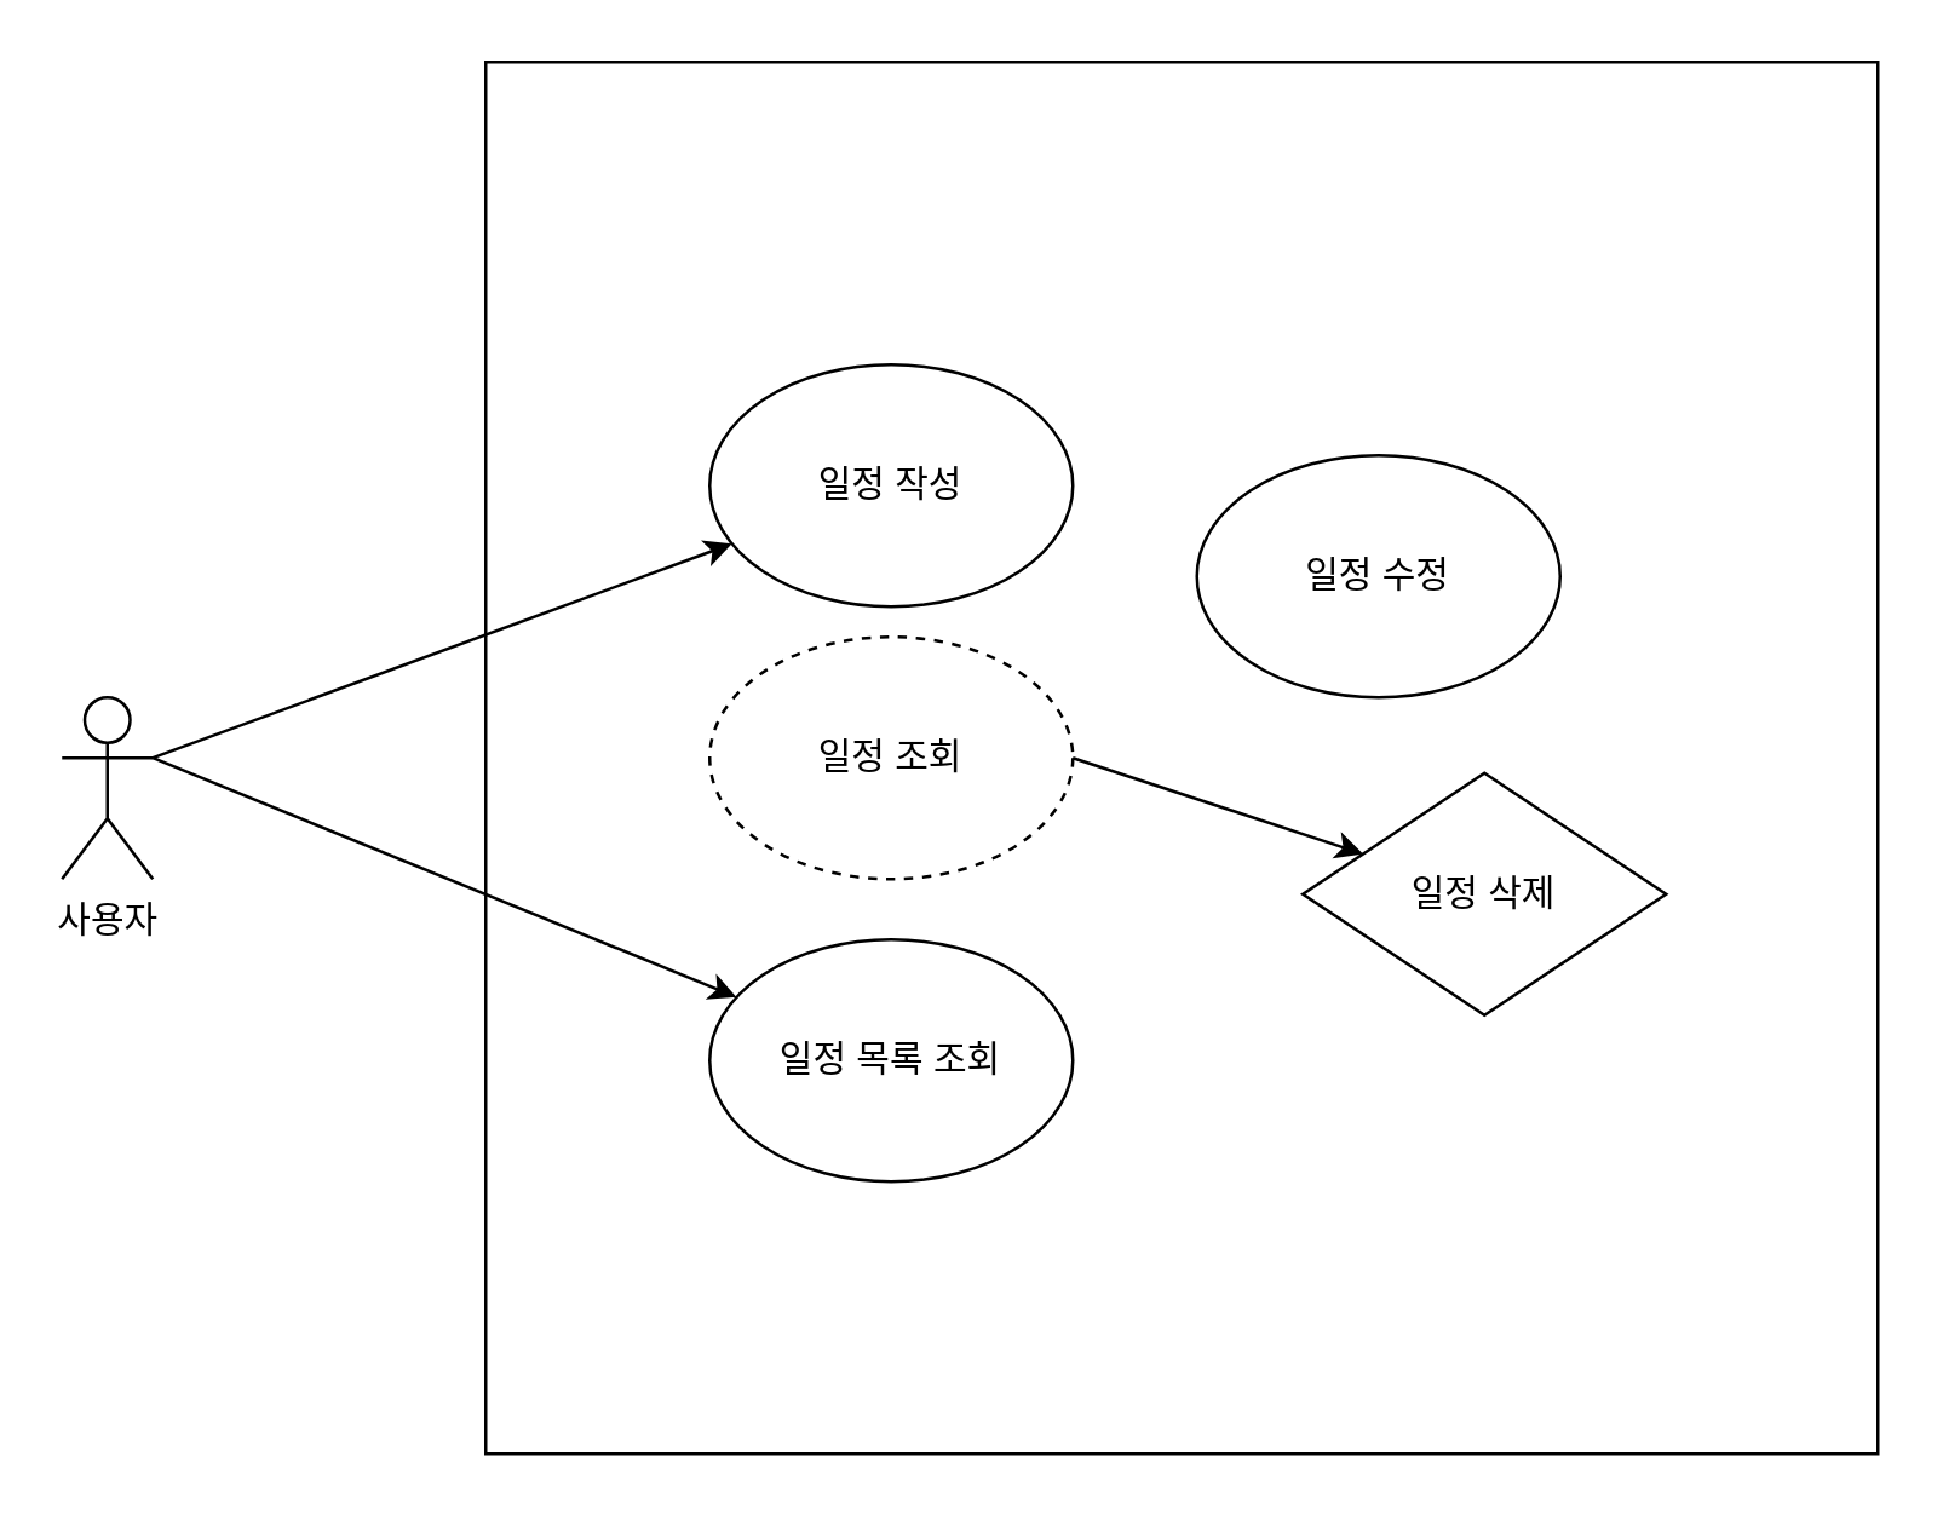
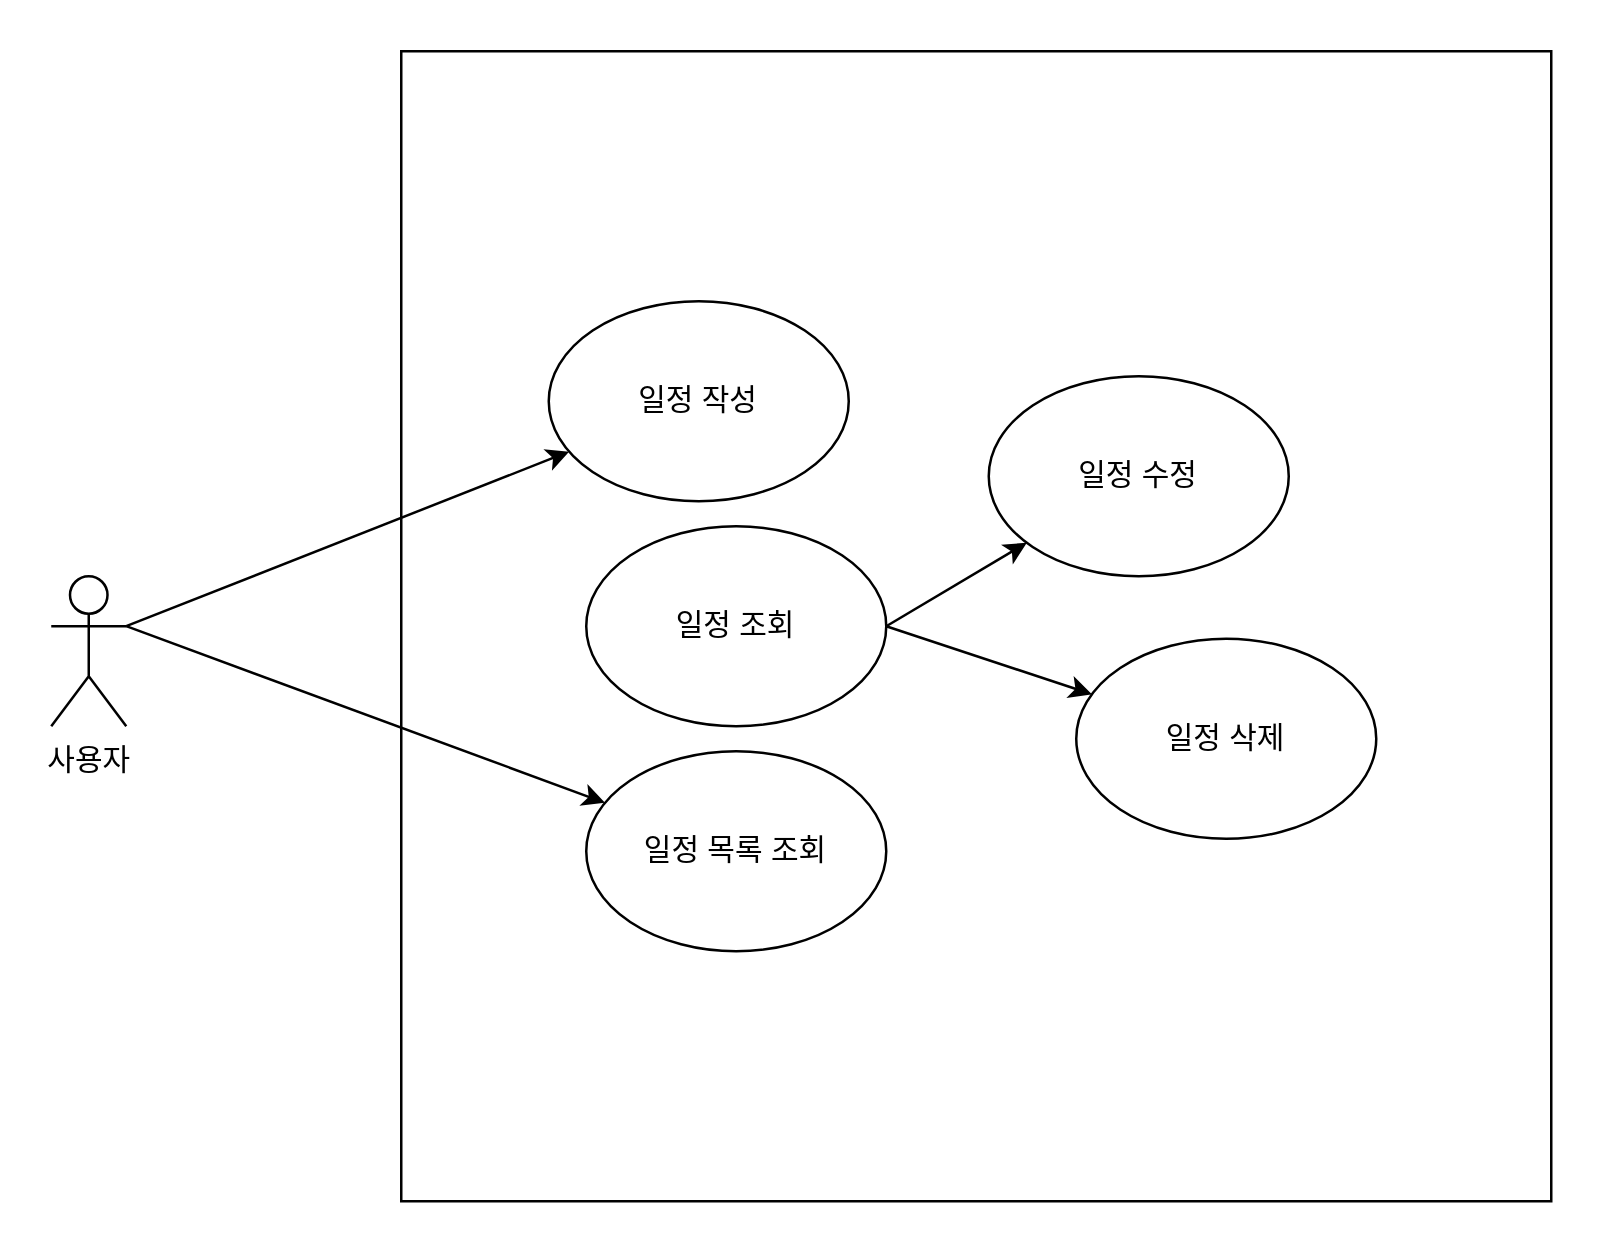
- <mxCell id="4" value="일정 작성" style="ellipse;whiteSpace=wrap;html=1;" vertex="1" parent="1"><mxGeometry x="234" y="120" width="120" height="80" as="geometry" /></mxCell>
+ <mxCell id="4" value="일정 작성" style="ellipse;whiteSpace=wrap;html=1;" vertex="1" parent="1"><mxGeometry x="219" y="120" width="120" height="80" as="geometry" /></mxCell>
+ <mxCell id="11" value="" style="endArrow=classic;html=1;rounded=0;exitX=1;exitY=0.5;exitDx=0;exitDy=0;" edge="1" parent="1" source="5" target="8"><mxGeometry width="50" height="50" relative="1" as="geometry"><mxPoint x="80" y="284" as="sourcePoint" /><mxPoint x="272" y="210" as="targetPoint" /></mxGeometry></mxCell>
- <mxCell id="5" value="일정 조회" style="ellipse;whiteSpace=wrap;html=1;dashed=1;" vertex="1" parent="1"><mxGeometry x="234" y="210" width="120" height="80" as="geometry" /></mxCell>
+ <mxCell id="5" value="일정 조회" style="ellipse;whiteSpace=wrap;html=1;" vertex="1" parent="1"><mxGeometry x="234" y="210" width="120" height="80" as="geometry" /></mxCell>
- <mxCell id="9" value="일정 삭제" style="rhombus;whiteSpace=wrap;html=1;" vertex="1" parent="1"><mxGeometry x="430" y="255" width="120" height="80" as="geometry" /></mxCell>
+ <mxCell id="9" value="일정 삭제" style="ellipse;whiteSpace=wrap;html=1;" vertex="1" parent="1"><mxGeometry x="430" y="255" width="120" height="80" as="geometry" /></mxCell>
- <mxCell id="7" value="일정 목록 조회" style="ellipse;whiteSpace=wrap;html=1;" vertex="1" parent="1"><mxGeometry x="234" y="310" width="120" height="80" as="geometry" /></mxCell>
+ <mxCell id="7" value="일정 목록 조회" style="ellipse;whiteSpace=wrap;html=1;" vertex="1" parent="1"><mxGeometry x="234" y="300" width="120" height="80" as="geometry" /></mxCell>
